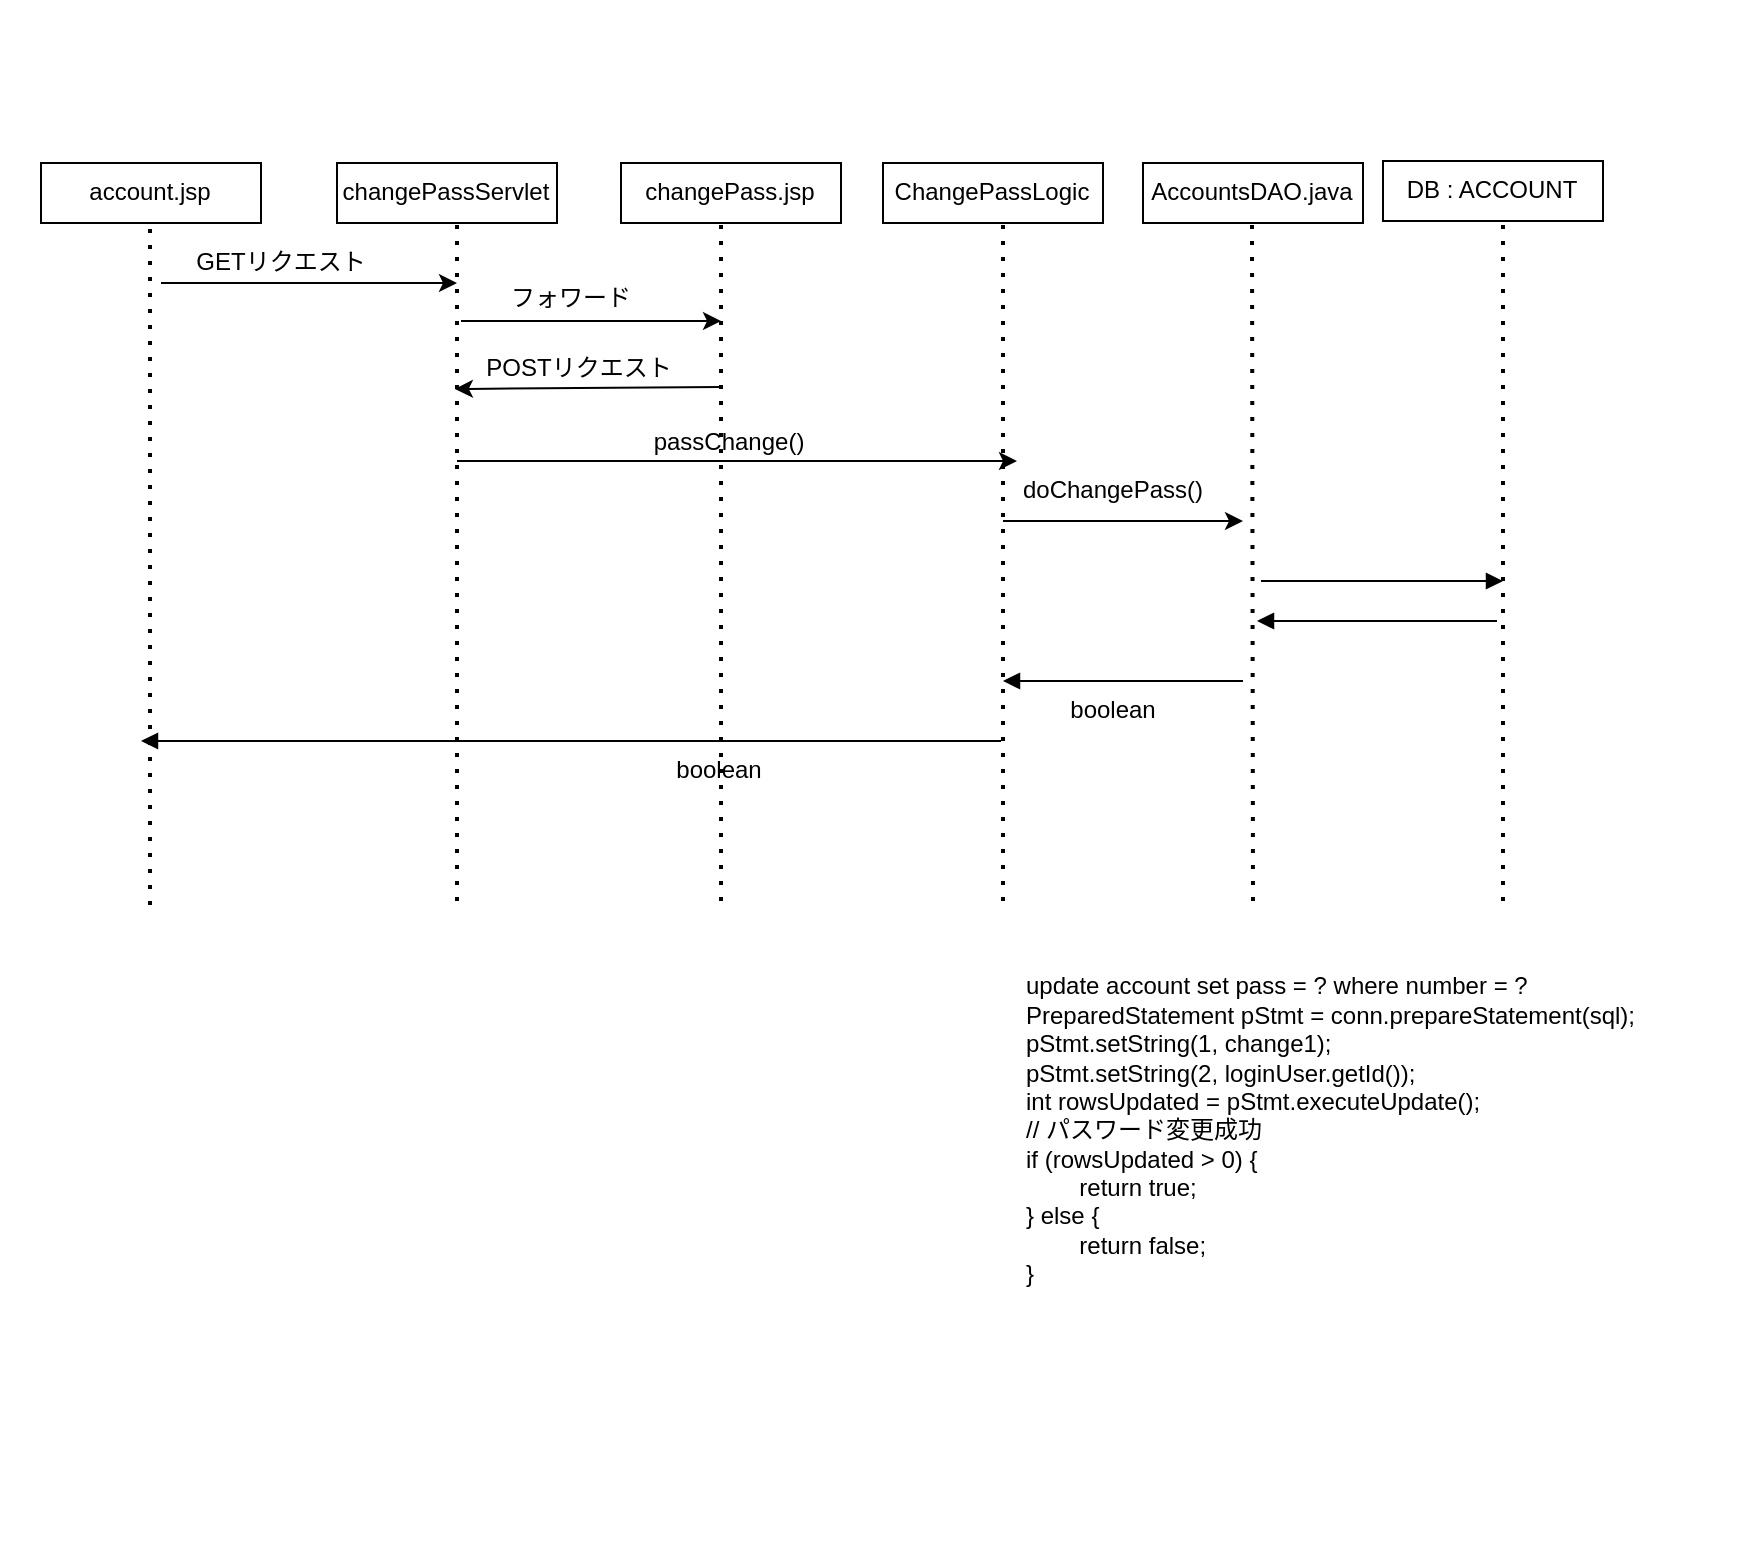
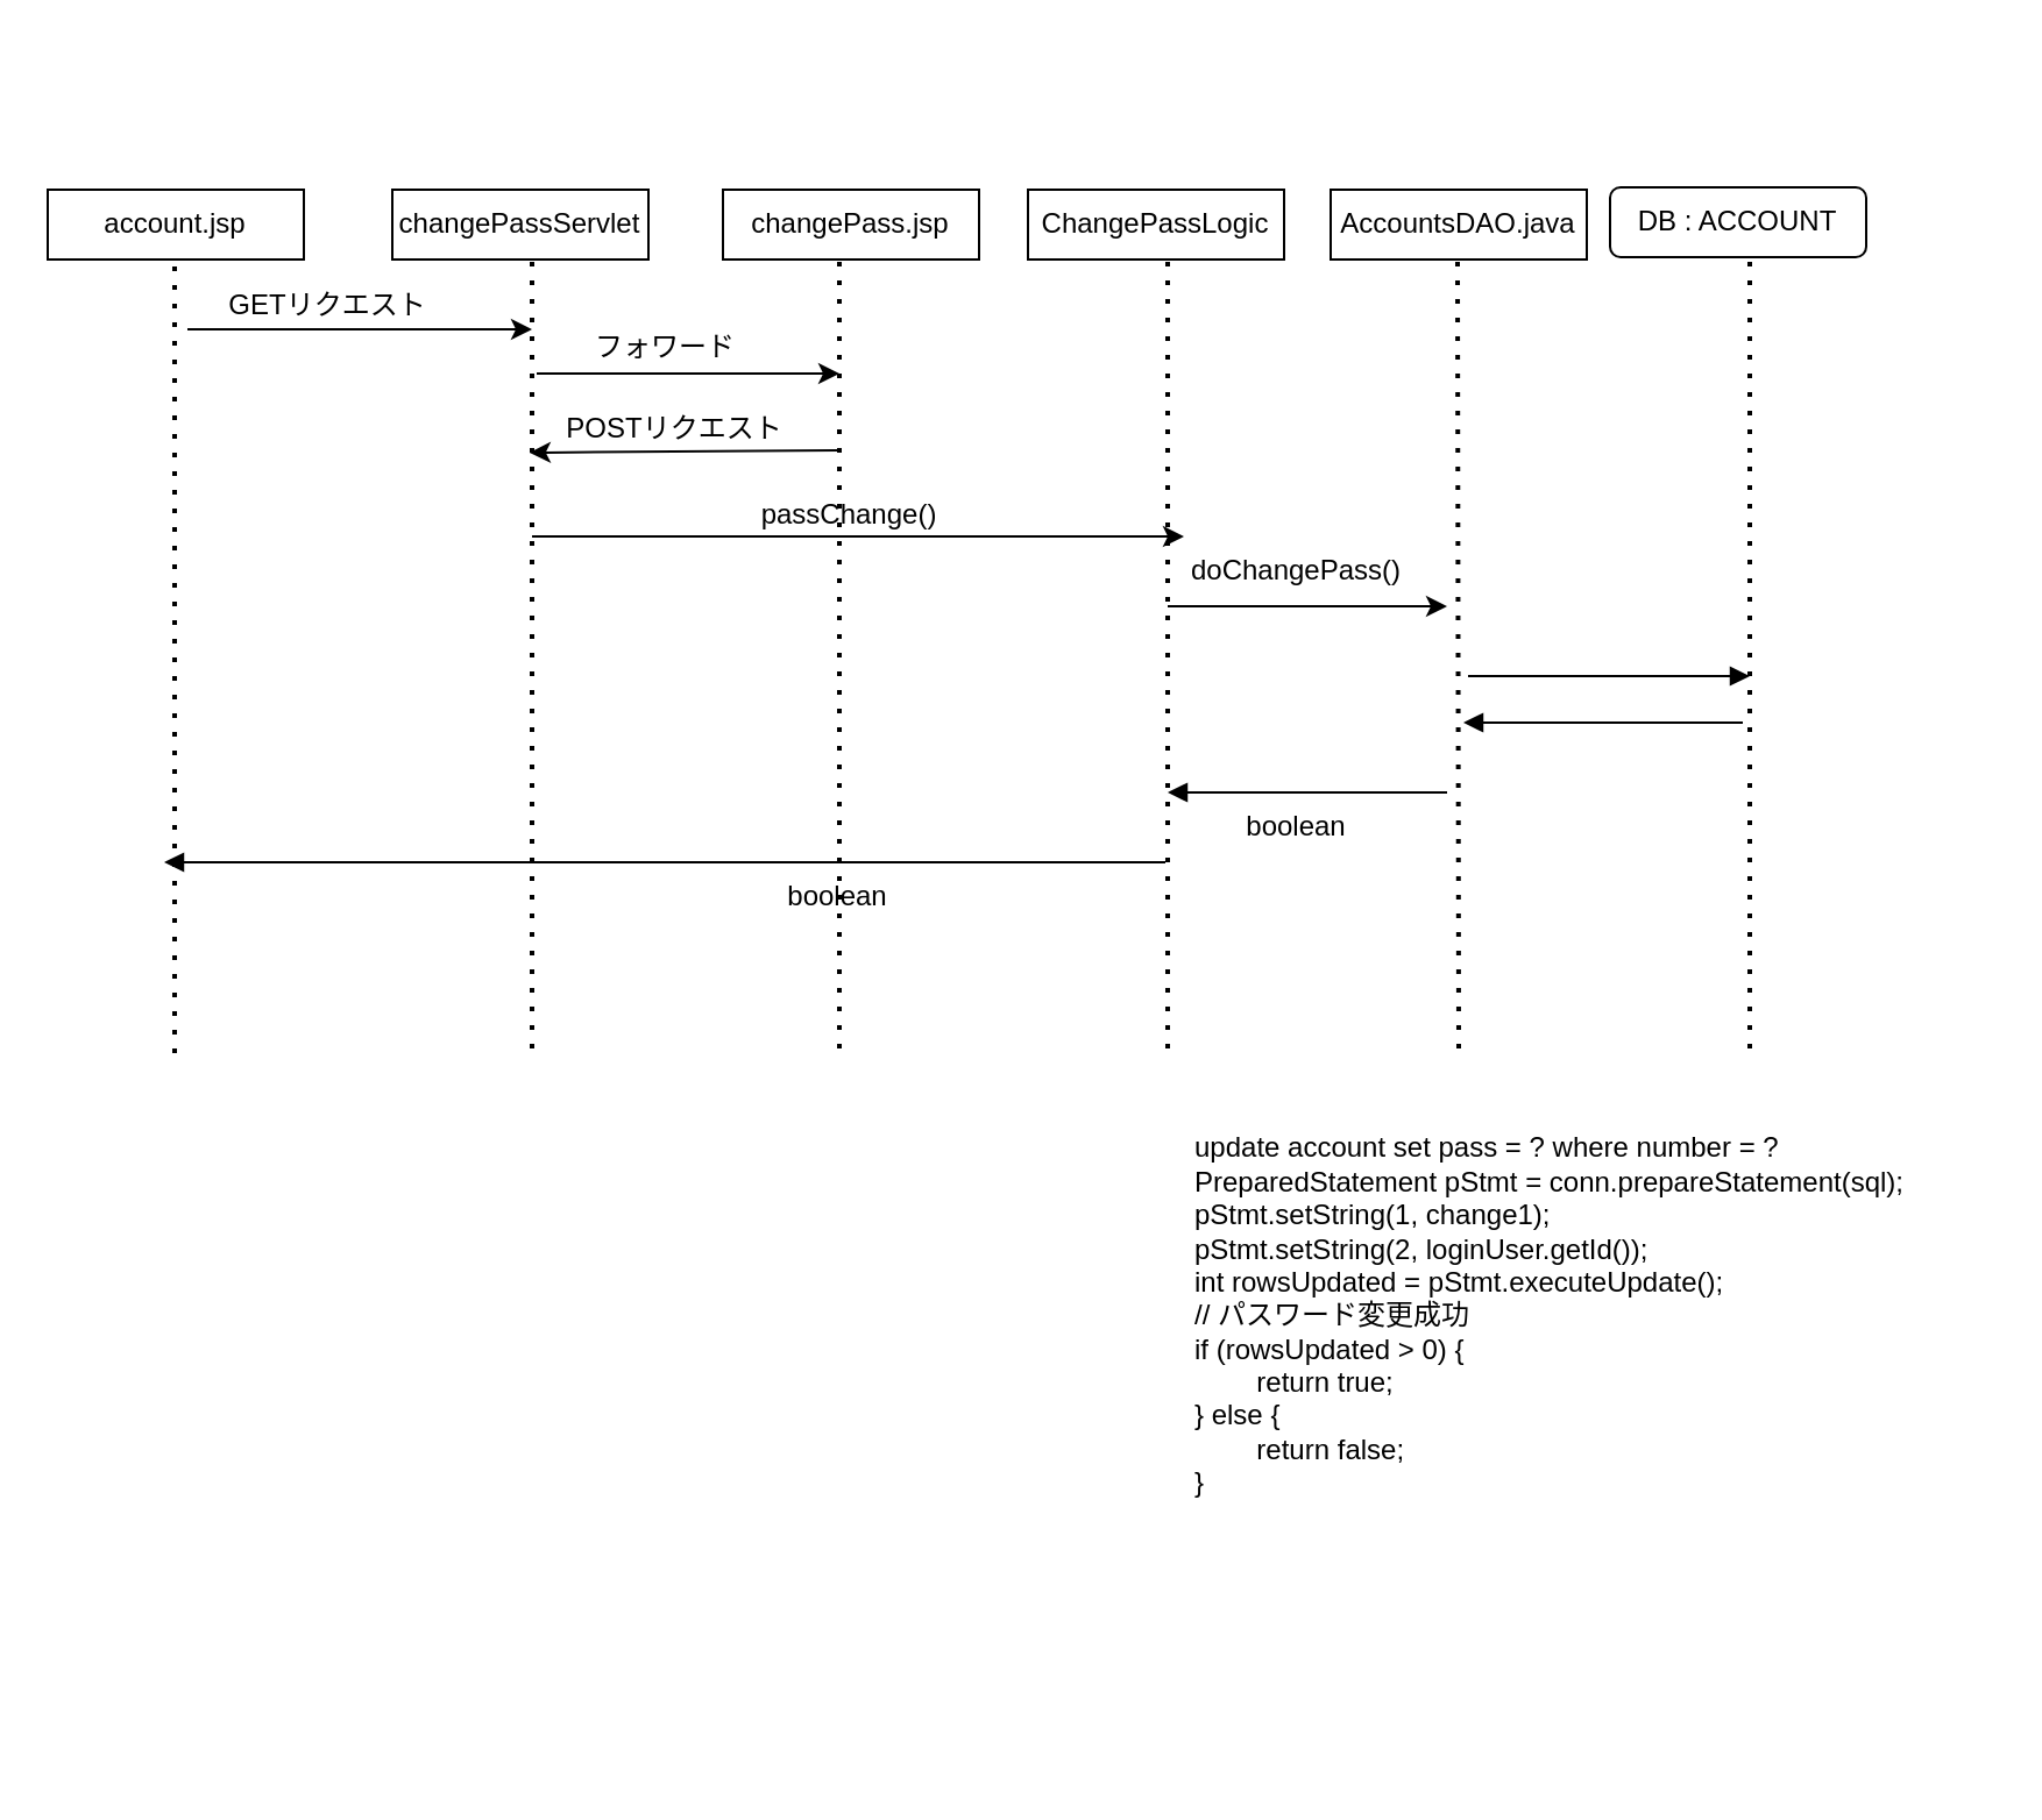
- <mxCell id="20" value="DB : ACCOUNT" style="rounded=0;whiteSpace=wrap;html=1;" parent="19" vertex="1"><mxGeometry width="110" height="30" as="geometry" /></mxCell>
+ <mxCell id="20" value="DB : ACCOUNT" style="whiteSpace=wrap;html=1;rounded=1;" parent="19" vertex="1"><mxGeometry width="110" height="30" as="geometry" /></mxCell>
